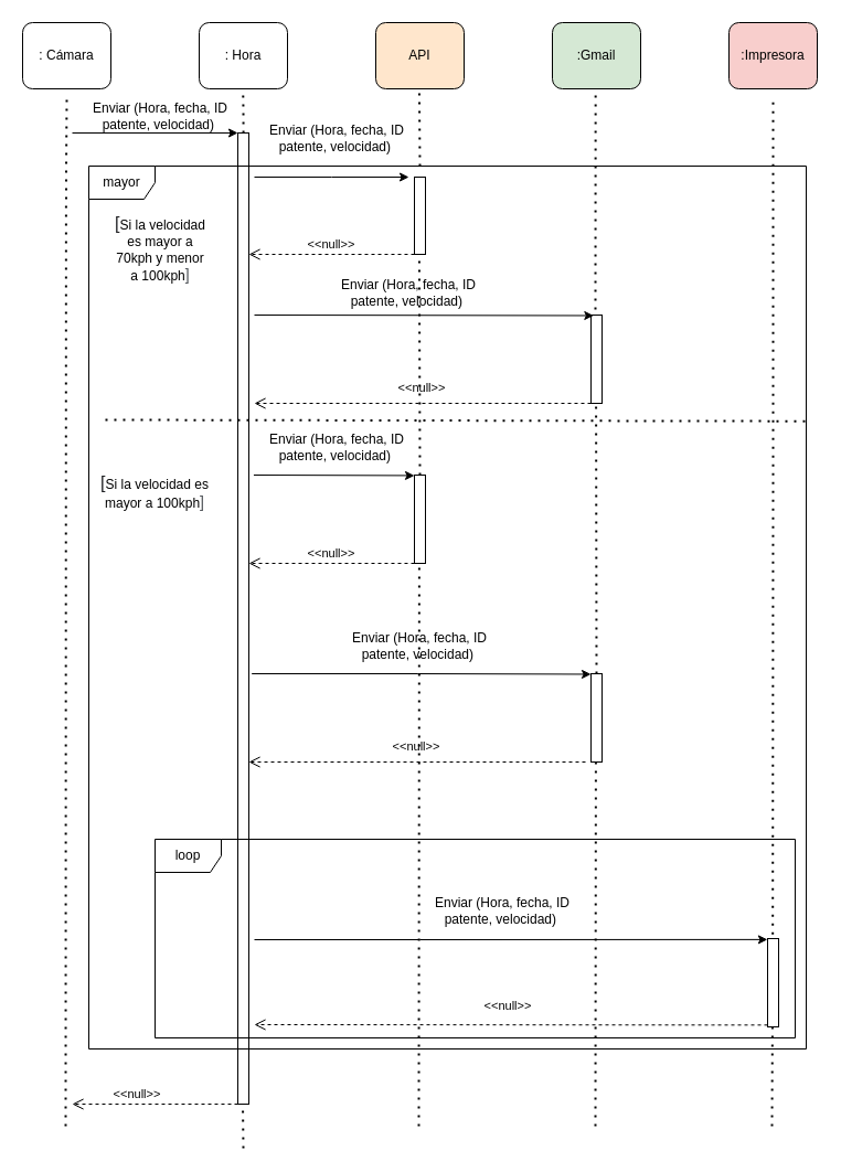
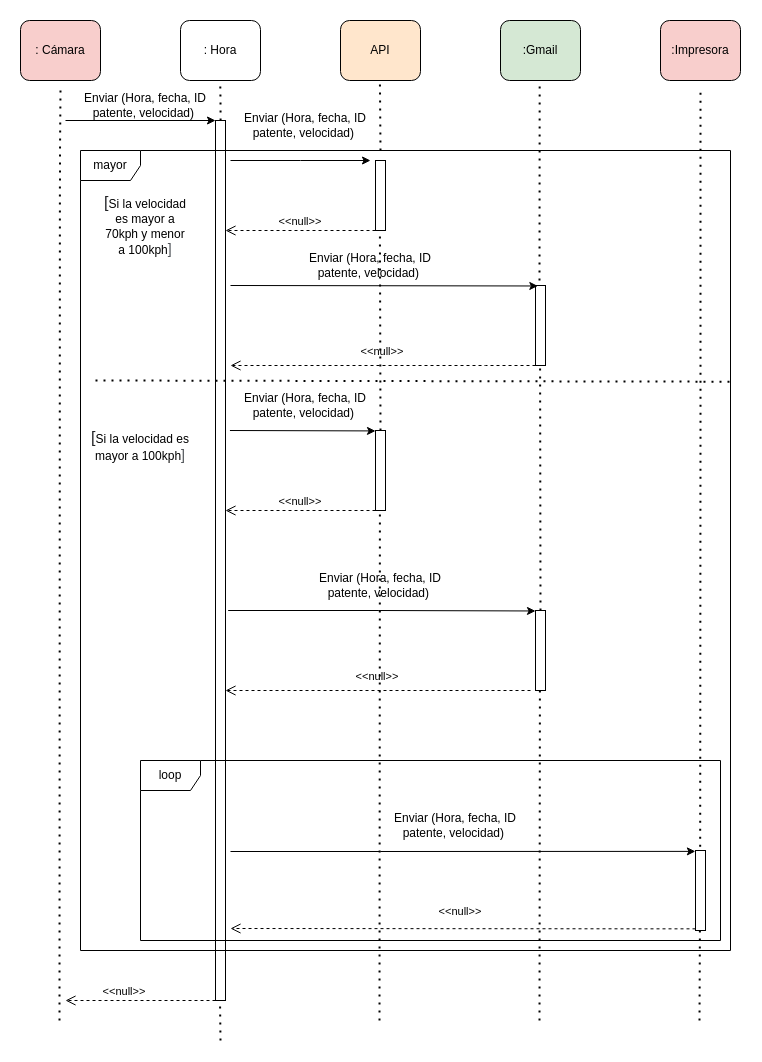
- <mxCell id="2" value=": Cámara" style="rounded=1;whiteSpace=wrap;html=1;" parent="1" vertex="1"><mxGeometry x="20" y="20" width="80" height="60" as="geometry" /></mxCell>
+ <mxCell id="2" value=": Cámara" style="rounded=1;whiteSpace=wrap;html=1;fillColor=#f8cecc;" parent="1" vertex="1"><mxGeometry x="20" y="20" width="80" height="60" as="geometry" /></mxCell>
